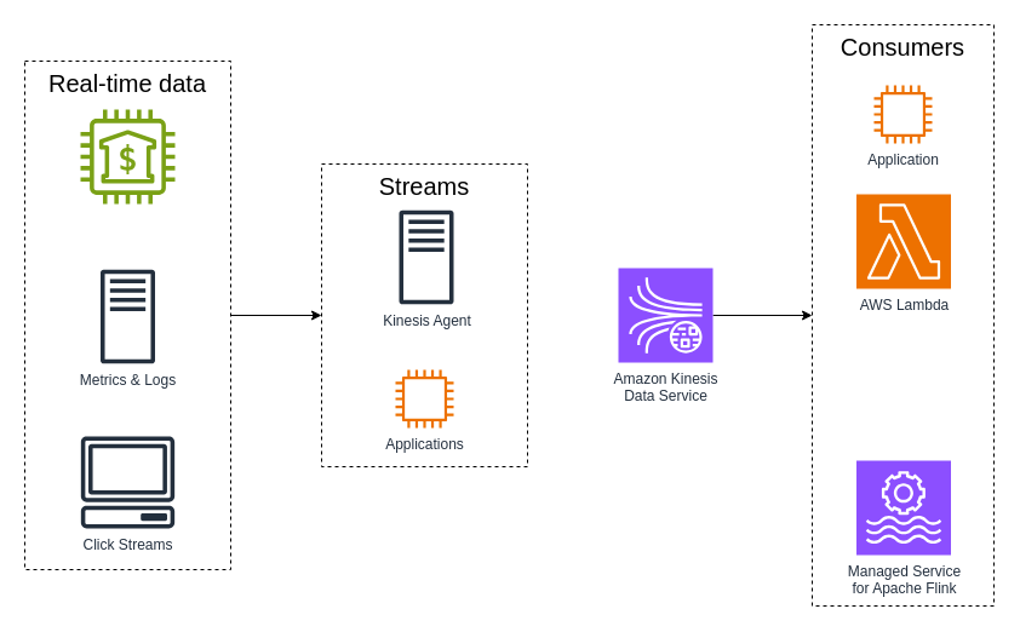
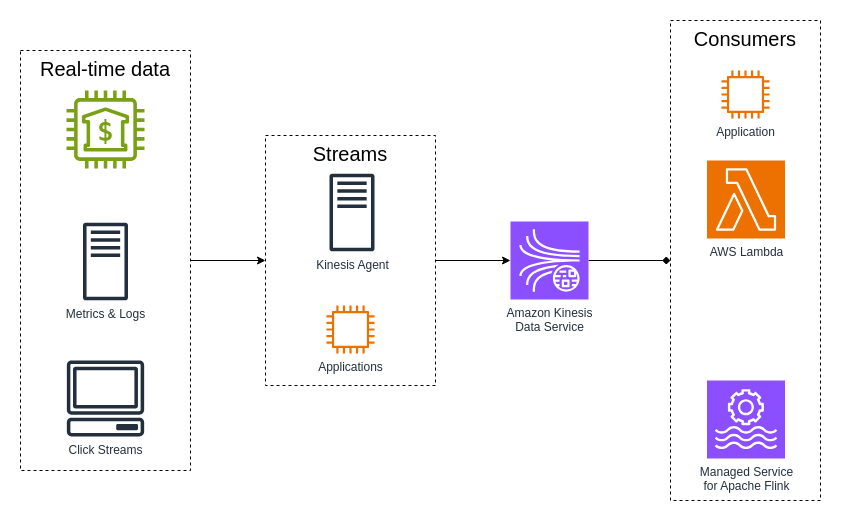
+ <mxCell id="7" style="edgeStyle=orthogonalEdgeStyle;rounded=0;orthogonalLoop=1;jettySize=auto;html=1;" edge="1" parent="1" source="8" target="12"><mxGeometry relative="1" as="geometry" /></mxCell>
- <mxCell id="11" style="edgeStyle=orthogonalEdgeStyle;rounded=0;orthogonalLoop=1;jettySize=auto;html=1;" edge="1" parent="1" source="12" target="13"><mxGeometry relative="1" as="geometry" /></mxCell>
+ <mxCell id="11" style="edgeStyle=orthogonalEdgeStyle;rounded=0;orthogonalLoop=1;jettySize=auto;html=1;endArrow=diamond;" edge="1" parent="1" source="12" target="13"><mxGeometry relative="1" as="geometry" /></mxCell>
